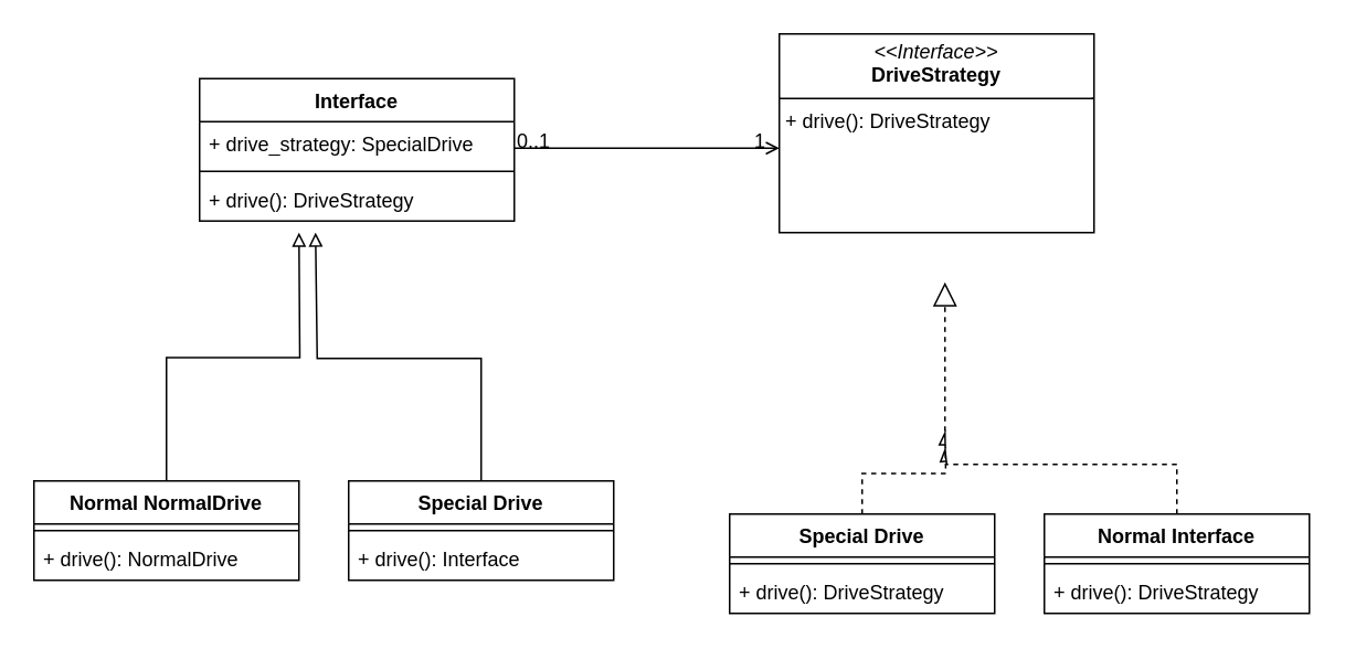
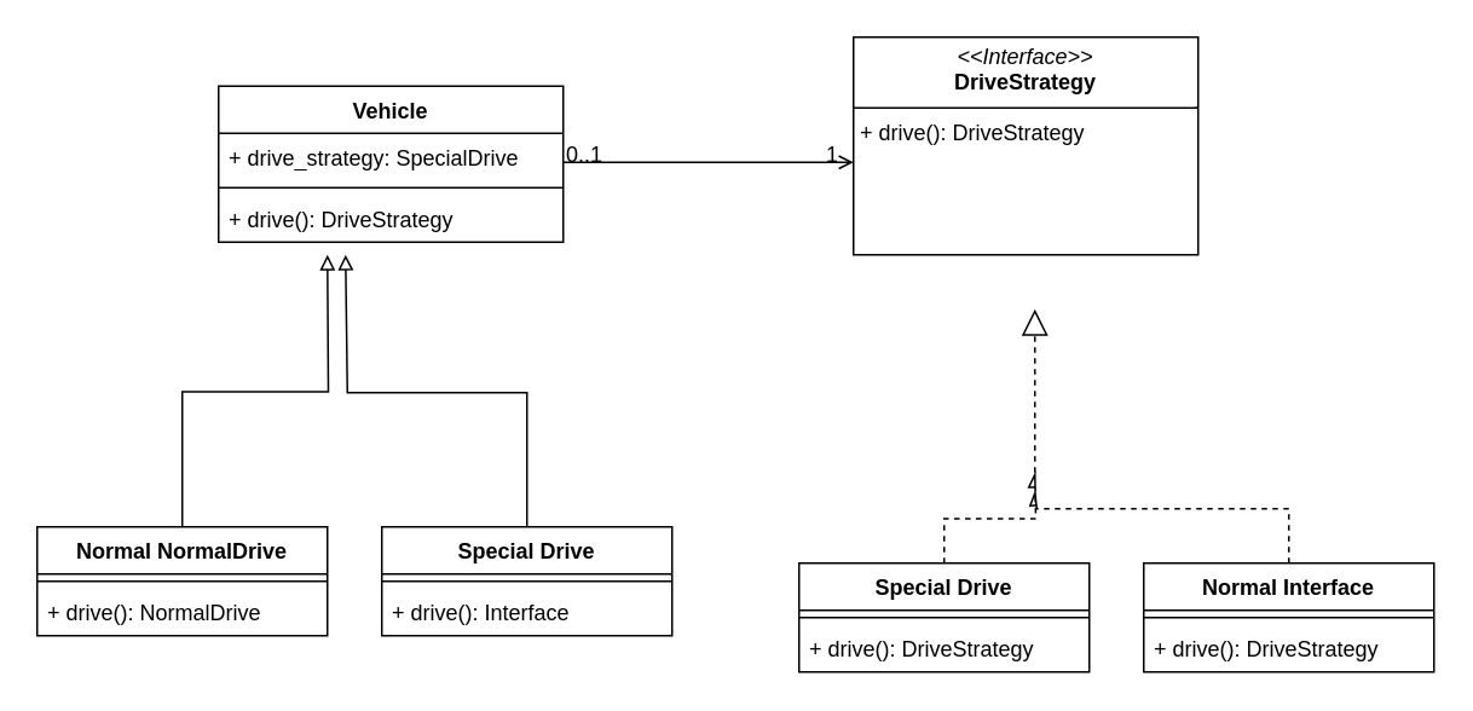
- <mxCell id="6" value="Interface" style="swimlane;fontStyle=1;align=center;verticalAlign=top;childLayout=stackLayout;horizontal=1;startSize=26;horizontalStack=0;resizeParent=1;resizeParentMax=0;resizeLast=0;collapsible=1;marginBottom=0;whiteSpace=wrap;html=1;" vertex="1" parent="1"><mxGeometry x="120" y="47" width="190" height="86" as="geometry" /></mxCell>
+ <mxCell id="6" value="Vehicle" style="swimlane;fontStyle=1;align=center;verticalAlign=top;childLayout=stackLayout;horizontal=1;startSize=26;horizontalStack=0;resizeParent=1;resizeParentMax=0;resizeLast=0;collapsible=1;marginBottom=0;whiteSpace=wrap;html=1;" vertex="1" parent="1"><mxGeometry x="120" y="47" width="190" height="86" as="geometry" /></mxCell>
